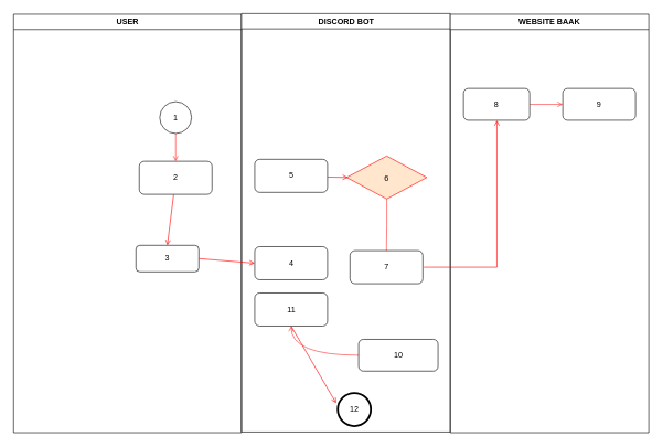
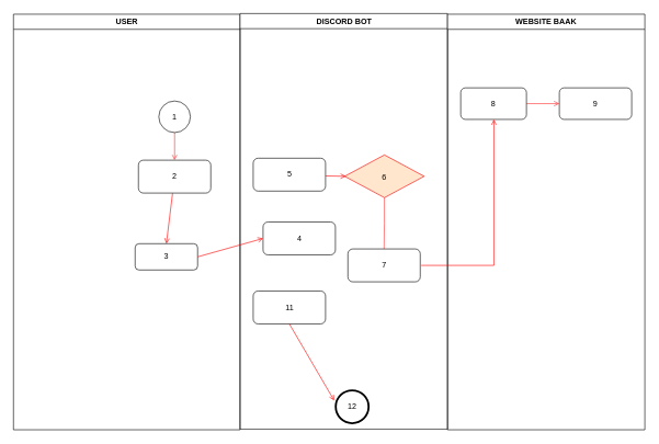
- <mxCell id="10" value="4" style="rounded=1;whiteSpace=wrap;html=1;" vertex="1" parent="8"><mxGeometry x="20" y="352" width="110" height="50" as="geometry" /></mxCell>
+ <mxCell id="10" value="4" style="rounded=1;whiteSpace=wrap;html=1;" vertex="1" parent="8"><mxGeometry x="35" y="317" width="110" height="50" as="geometry" /></mxCell>
- <mxCell id="17" value="" style="edgeStyle=orthogonalEdgeStyle;curved=1;rounded=0;orthogonalLoop=1;jettySize=auto;html=1;endArrow=open;endFill=0;strokeColor=#FF3333;" edge="1" parent="8" source="18" target="15"><mxGeometry relative="1" as="geometry" /></mxCell>
- <mxCell id="18" value="10" style="rounded=1;whiteSpace=wrap;html=1;" vertex="1" parent="8"><mxGeometry x="177" y="492" width="120" height="48" as="geometry" /></mxCell>
